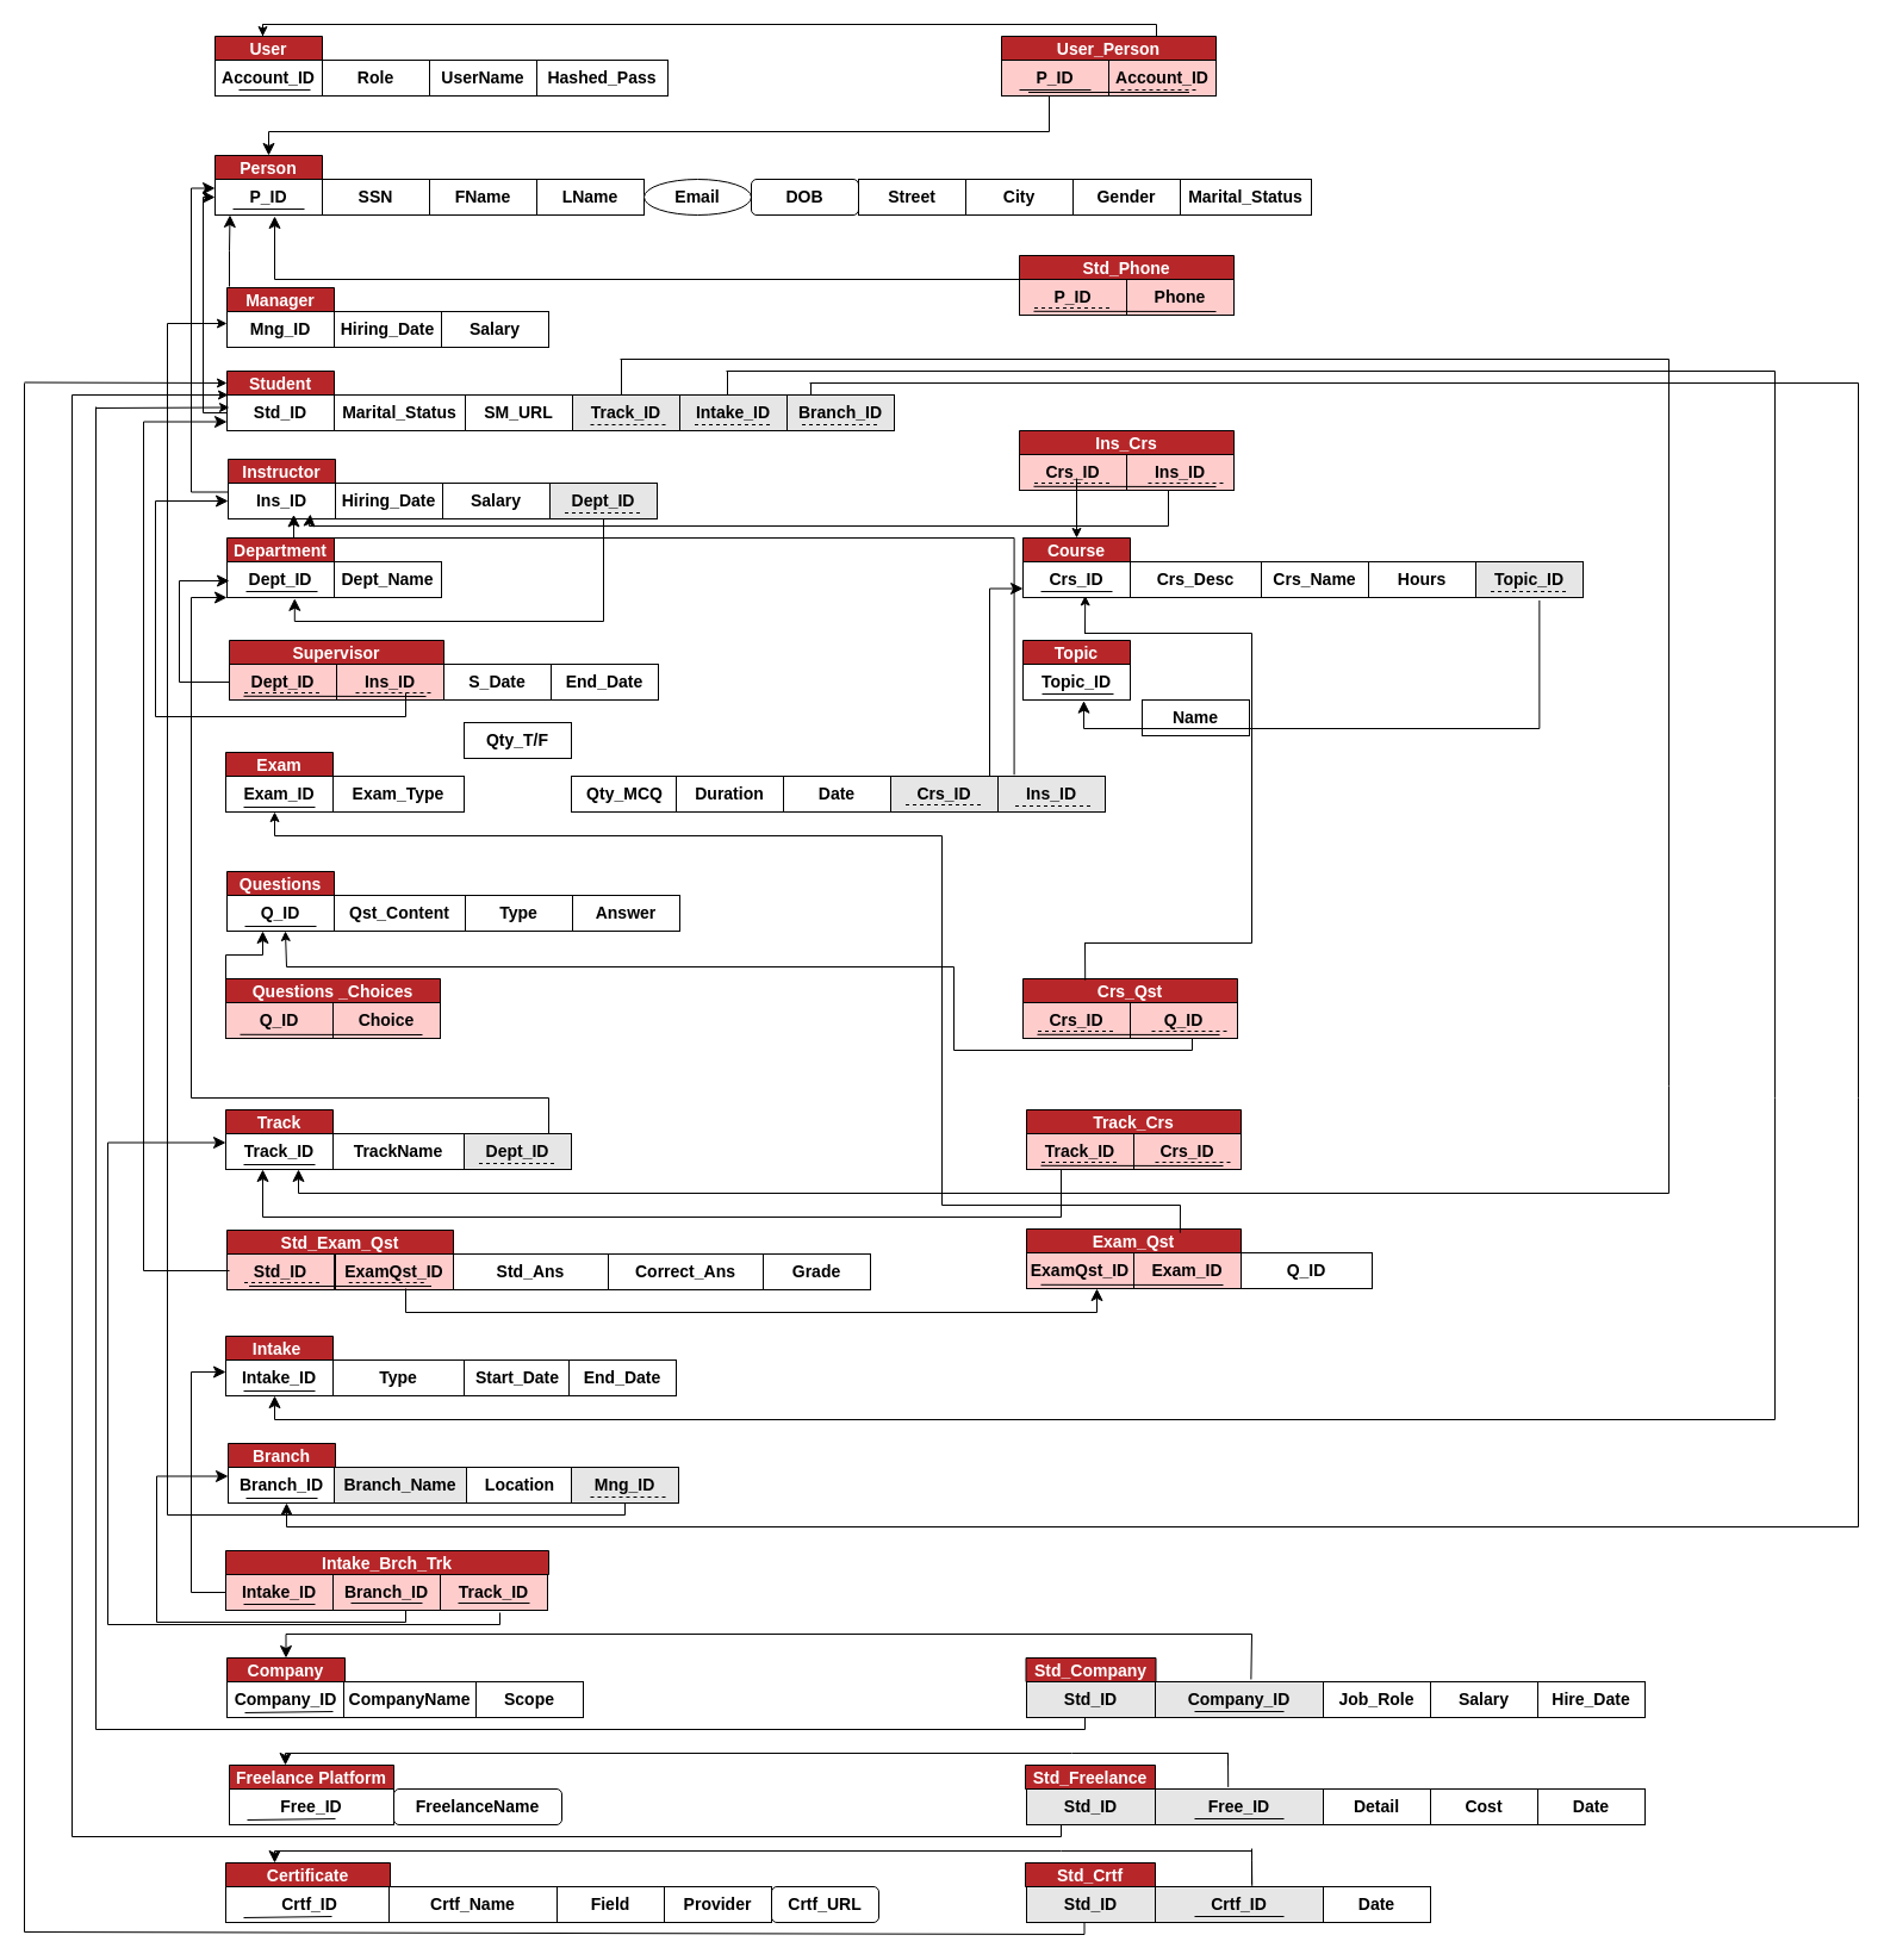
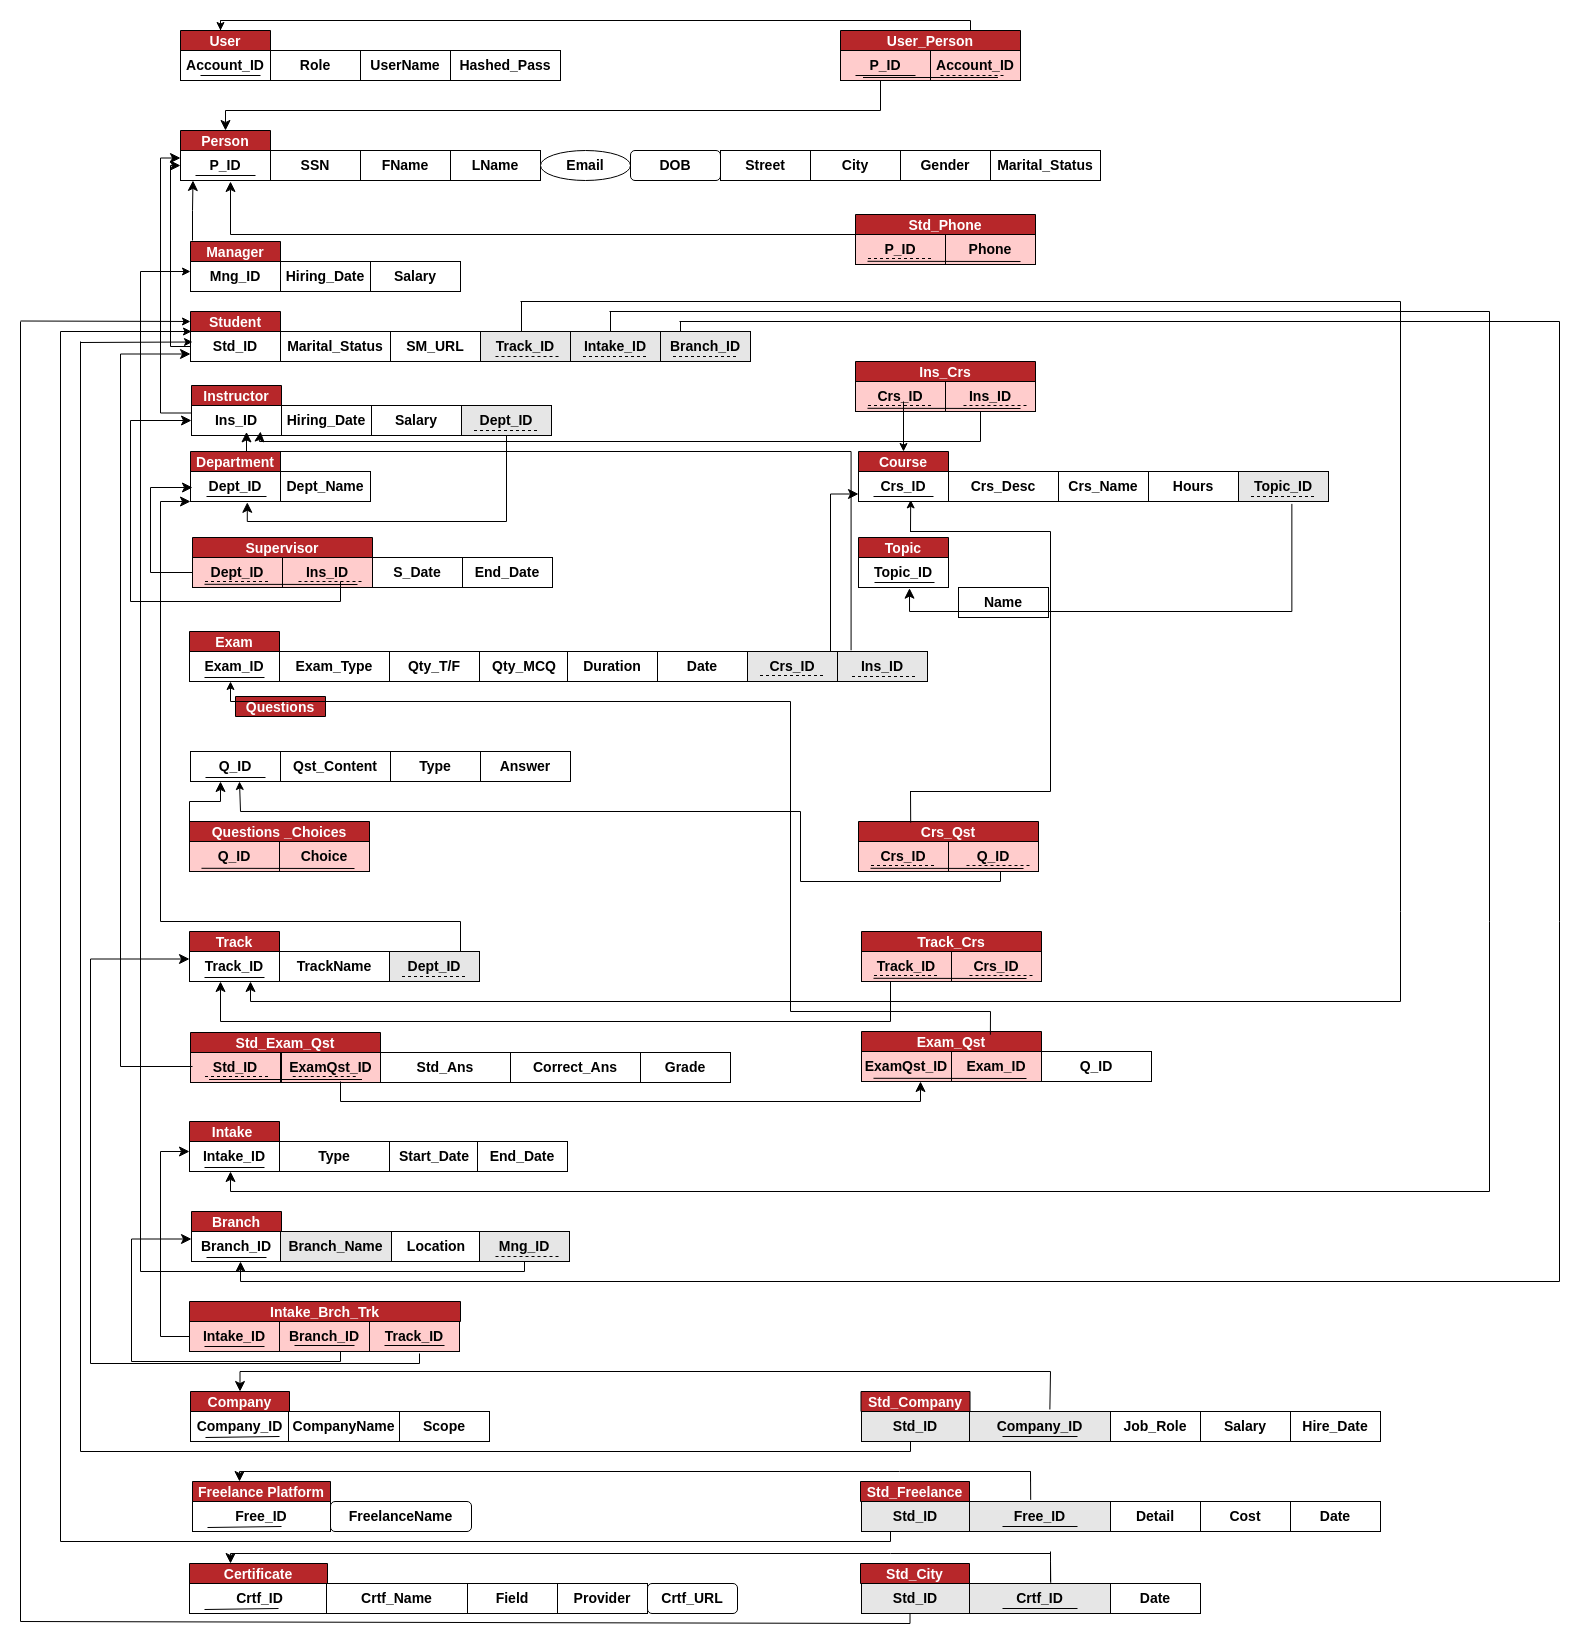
- <mxCell id="73" value="&lt;b&gt;&lt;font style=&quot;font-size: 14px;&quot;&gt;Qty_T/F&lt;/font&gt;&lt;/b&gt;" style="rounded=0;whiteSpace=wrap;html=1;" vertex="1" parent="1"><mxGeometry x="389" y="606" width="90" height="30" as="geometry" /></mxCell>
+ <mxCell id="73" value="&lt;b&gt;&lt;font style=&quot;font-size: 14px;&quot;&gt;Qty_T/F&lt;/font&gt;&lt;/b&gt;" style="rounded=0;whiteSpace=wrap;html=1;" vertex="1" parent="1"><mxGeometry x="389" y="651" width="90" height="30" as="geometry" /></mxCell>
- <mxCell id="104" value="Questions" style="swimlane;fontStyle=1;childLayout=stackLayout;horizontal=1;startSize=20;fillColor=#B7272A;horizontalStack=0;resizeParent=1;resizeParentMax=0;resizeLast=0;collapsible=0;marginBottom=0;swimlaneFillColor=#ffffff;fontSize=14;fontColor=#FFFFFF;" vertex="1" parent="1"><mxGeometry x="190" y="731" width="90" height="20" as="geometry" /></mxCell>
+ <mxCell id="104" value="Questions" style="swimlane;fontStyle=1;childLayout=stackLayout;horizontal=1;startSize=20;fillColor=#B7272A;horizontalStack=0;resizeParent=1;resizeParentMax=0;resizeLast=0;collapsible=0;marginBottom=0;swimlaneFillColor=#ffffff;fontSize=14;fontColor=#FFFFFF;" vertex="1" parent="1"><mxGeometry x="235" y="696" width="90" height="20" as="geometry" /></mxCell>
- <mxCell id="192" value="Std_Crtf" style="swimlane;fontStyle=1;childLayout=stackLayout;horizontal=1;startSize=20;fillColor=#B7272A;horizontalStack=0;resizeParent=1;resizeParentMax=0;resizeLast=0;collapsible=0;marginBottom=0;swimlaneFillColor=#ffffff;fontSize=14;fontColor=#FFFFFF;" vertex="1" parent="1"><mxGeometry x="860" y="1563" width="109" height="20" as="geometry" /></mxCell>
+ <mxCell id="192" value="Std_City" style="swimlane;fontStyle=1;childLayout=stackLayout;horizontal=1;startSize=20;fillColor=#B7272A;horizontalStack=0;resizeParent=1;resizeParentMax=0;resizeLast=0;collapsible=0;marginBottom=0;swimlaneFillColor=#ffffff;fontSize=14;fontColor=#FFFFFF;" vertex="1" parent="1"><mxGeometry x="860" y="1563" width="109" height="20" as="geometry" /></mxCell>
